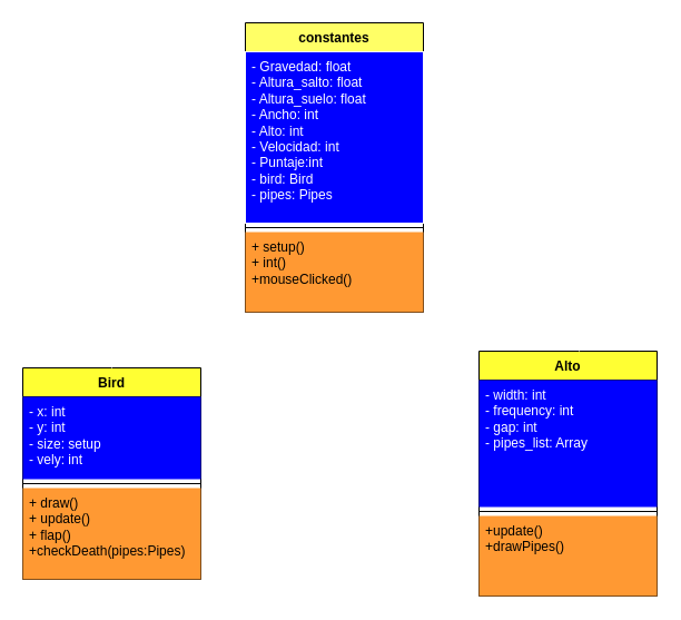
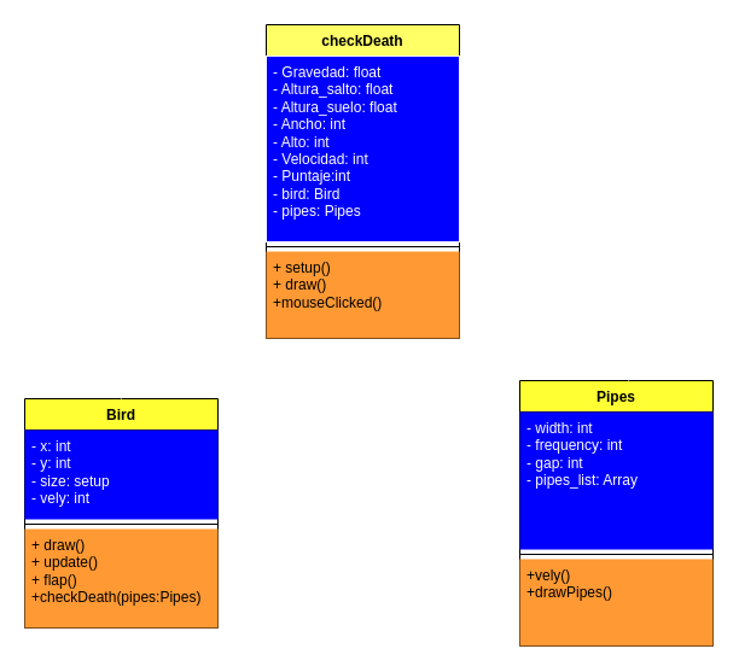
- <mxCell id="2" value="constantes&lt;br&gt;" style="swimlane;fontStyle=1;align=center;verticalAlign=top;childLayout=stackLayout;horizontal=1;startSize=26;horizontalStack=0;resizeParent=1;resizeParentMax=0;resizeLast=0;collapsible=1;marginBottom=0;whiteSpace=wrap;html=1;fillColor=#FFFF66;" vertex="1" parent="1"><mxGeometry x="220" y="20" width="160" height="260" as="geometry" /></mxCell>
+ <mxCell id="2" value="checkDeath&lt;br&gt;" style="swimlane;fontStyle=1;align=center;verticalAlign=top;childLayout=stackLayout;horizontal=1;startSize=26;horizontalStack=0;resizeParent=1;resizeParentMax=0;resizeLast=0;collapsible=1;marginBottom=0;whiteSpace=wrap;html=1;fillColor=#FFFF66;" vertex="1" parent="1"><mxGeometry x="220" y="20" width="160" height="260" as="geometry" /></mxCell>
- <mxCell id="5" value="+ setup()&lt;br&gt;+ int()&lt;br&gt;+mouseClicked()" style="text;strokeColor=none;fillColor=#FF9933;align=left;verticalAlign=top;spacingLeft=4;spacingRight=4;overflow=hidden;rotatable=0;points=[[0,0.5],[1,0.5]];portConstraint=eastwest;whiteSpace=wrap;html=1;" vertex="1" parent="2"><mxGeometry y="188" width="160" height="72" as="geometry" /></mxCell>
+ <mxCell id="5" value="+ setup()&lt;br&gt;+ draw()&lt;br&gt;+mouseClicked()" style="text;strokeColor=none;fillColor=#FF9933;align=left;verticalAlign=top;spacingLeft=4;spacingRight=4;overflow=hidden;rotatable=0;points=[[0,0.5],[1,0.5]];portConstraint=eastwest;whiteSpace=wrap;html=1;" vertex="1" parent="2"><mxGeometry y="188" width="160" height="72" as="geometry" /></mxCell>
- <mxCell id="10" value="Alto" style="swimlane;fontStyle=1;align=center;verticalAlign=top;childLayout=stackLayout;horizontal=1;startSize=26;horizontalStack=0;resizeParent=1;resizeParentMax=0;resizeLast=0;collapsible=1;marginBottom=0;whiteSpace=wrap;html=1;fillColor=#FFFF33;" vertex="1" parent="1"><mxGeometry x="430" y="315" width="160" height="220" as="geometry" /></mxCell>
+ <mxCell id="10" value="Pipes" style="swimlane;fontStyle=1;align=center;verticalAlign=top;childLayout=stackLayout;horizontal=1;startSize=26;horizontalStack=0;resizeParent=1;resizeParentMax=0;resizeLast=0;collapsible=1;marginBottom=0;whiteSpace=wrap;html=1;fillColor=#FFFF33;" vertex="1" parent="1"><mxGeometry x="430" y="315" width="160" height="220" as="geometry" /></mxCell>
- <mxCell id="13" value="+update()&lt;br&gt;+drawPipes()" style="text;strokeColor=none;fillColor=#FF9933;align=left;verticalAlign=top;spacingLeft=4;spacingRight=4;overflow=hidden;rotatable=0;points=[[0,0.5],[1,0.5]];portConstraint=eastwest;whiteSpace=wrap;html=1;" vertex="1" parent="10"><mxGeometry y="148" width="160" height="72" as="geometry" /></mxCell>
+ <mxCell id="13" value="+vely()&lt;br&gt;+drawPipes()" style="text;strokeColor=none;fillColor=#FF9933;align=left;verticalAlign=top;spacingLeft=4;spacingRight=4;overflow=hidden;rotatable=0;points=[[0,0.5],[1,0.5]];portConstraint=eastwest;whiteSpace=wrap;html=1;" vertex="1" parent="10"><mxGeometry y="148" width="160" height="72" as="geometry" /></mxCell>
